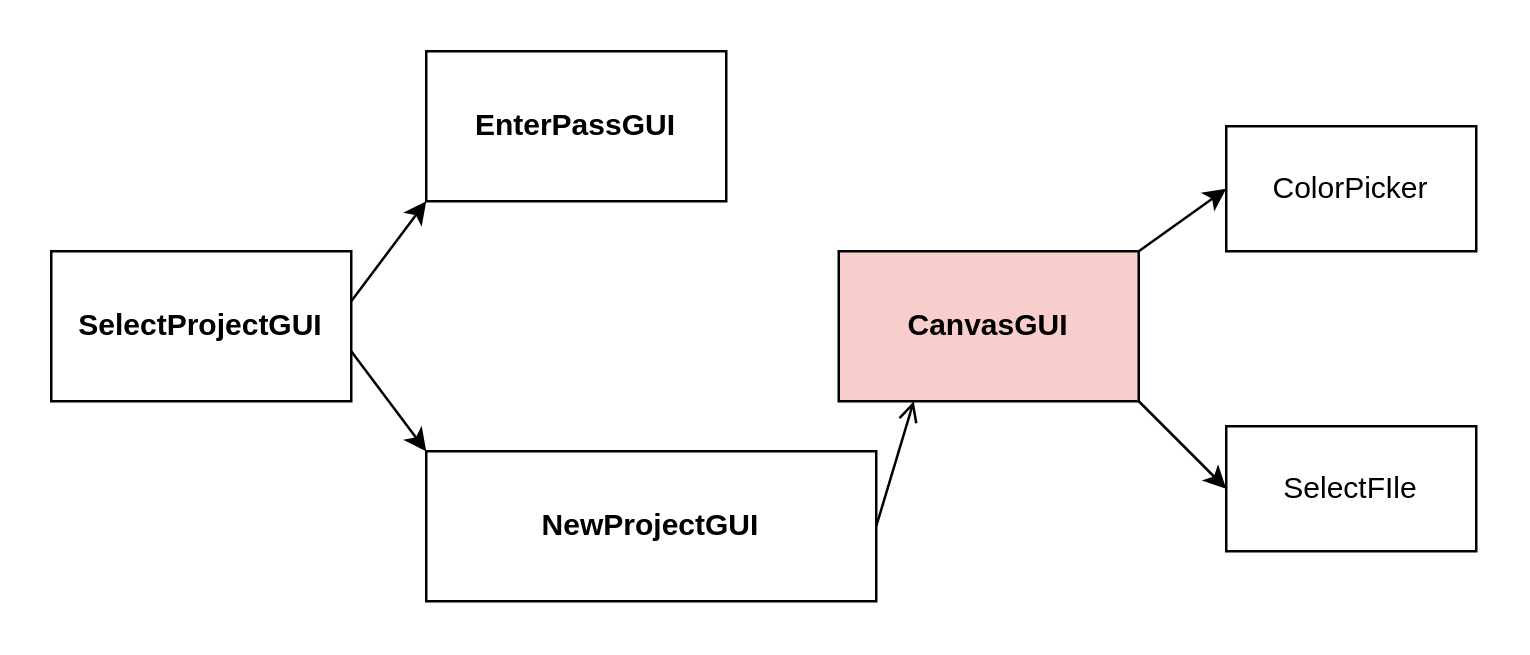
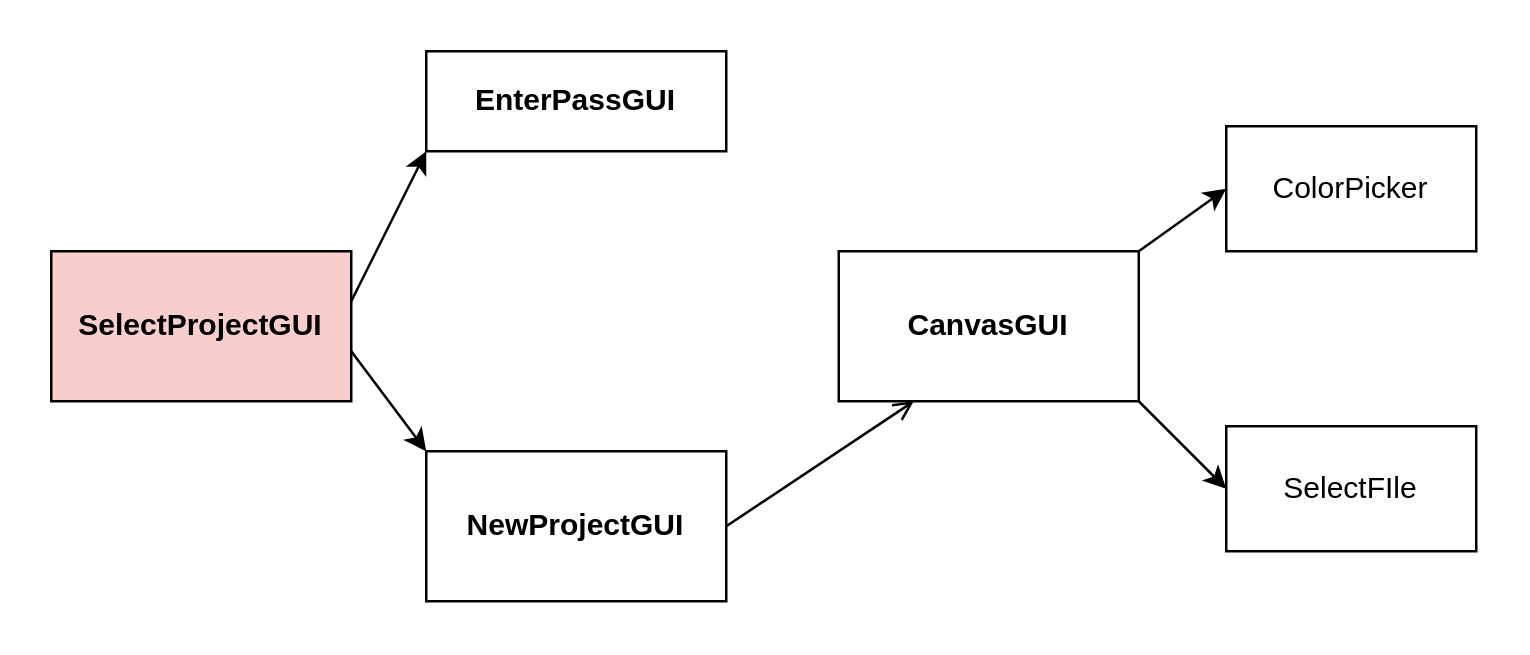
- <mxCell id="3" value="&lt;b&gt;EnterPassGUI&lt;/b&gt;" style="rounded=0;whiteSpace=wrap;html=1;" vertex="1" parent="1"><mxGeometry x="170" y="20" width="120" height="60" as="geometry" /></mxCell>
+ <mxCell id="3" value="&lt;b&gt;EnterPassGUI&lt;/b&gt;" style="rounded=0;whiteSpace=wrap;html=1;" vertex="1" parent="1"><mxGeometry x="170" y="20" width="120" height="40" as="geometry" /></mxCell>
- <mxCell id="2" value="&lt;b&gt;SelectProjectGUI&lt;/b&gt;" style="rounded=0;whiteSpace=wrap;html=1;" vertex="1" parent="1"><mxGeometry x="20" y="100" width="120" height="60" as="geometry" /></mxCell>
+ <mxCell id="2" value="&lt;b&gt;SelectProjectGUI&lt;/b&gt;" style="rounded=0;whiteSpace=wrap;html=1;fillColor=#f8cecc;" vertex="1" parent="1"><mxGeometry x="20" y="100" width="120" height="60" as="geometry" /></mxCell>
- <mxCell id="5" value="&lt;b&gt;CanvasGUI&lt;/b&gt;" style="rounded=0;whiteSpace=wrap;html=1;fillColor=#f8cecc;" vertex="1" parent="1"><mxGeometry x="335" y="100" width="120" height="60" as="geometry" /></mxCell>
+ <mxCell id="5" value="&lt;b&gt;CanvasGUI&lt;/b&gt;" style="rounded=0;whiteSpace=wrap;html=1;" vertex="1" parent="1"><mxGeometry x="335" y="100" width="120" height="60" as="geometry" /></mxCell>
- <mxCell id="4" value="&lt;b&gt;NewProjectGUI&lt;/b&gt;" style="rounded=0;whiteSpace=wrap;html=1;" vertex="1" parent="1"><mxGeometry x="170" y="180" width="180" height="60" as="geometry" /></mxCell>
+ <mxCell id="4" value="&lt;b&gt;NewProjectGUI&lt;/b&gt;" style="rounded=0;whiteSpace=wrap;html=1;" vertex="1" parent="1"><mxGeometry x="170" y="180" width="120" height="60" as="geometry" /></mxCell>
